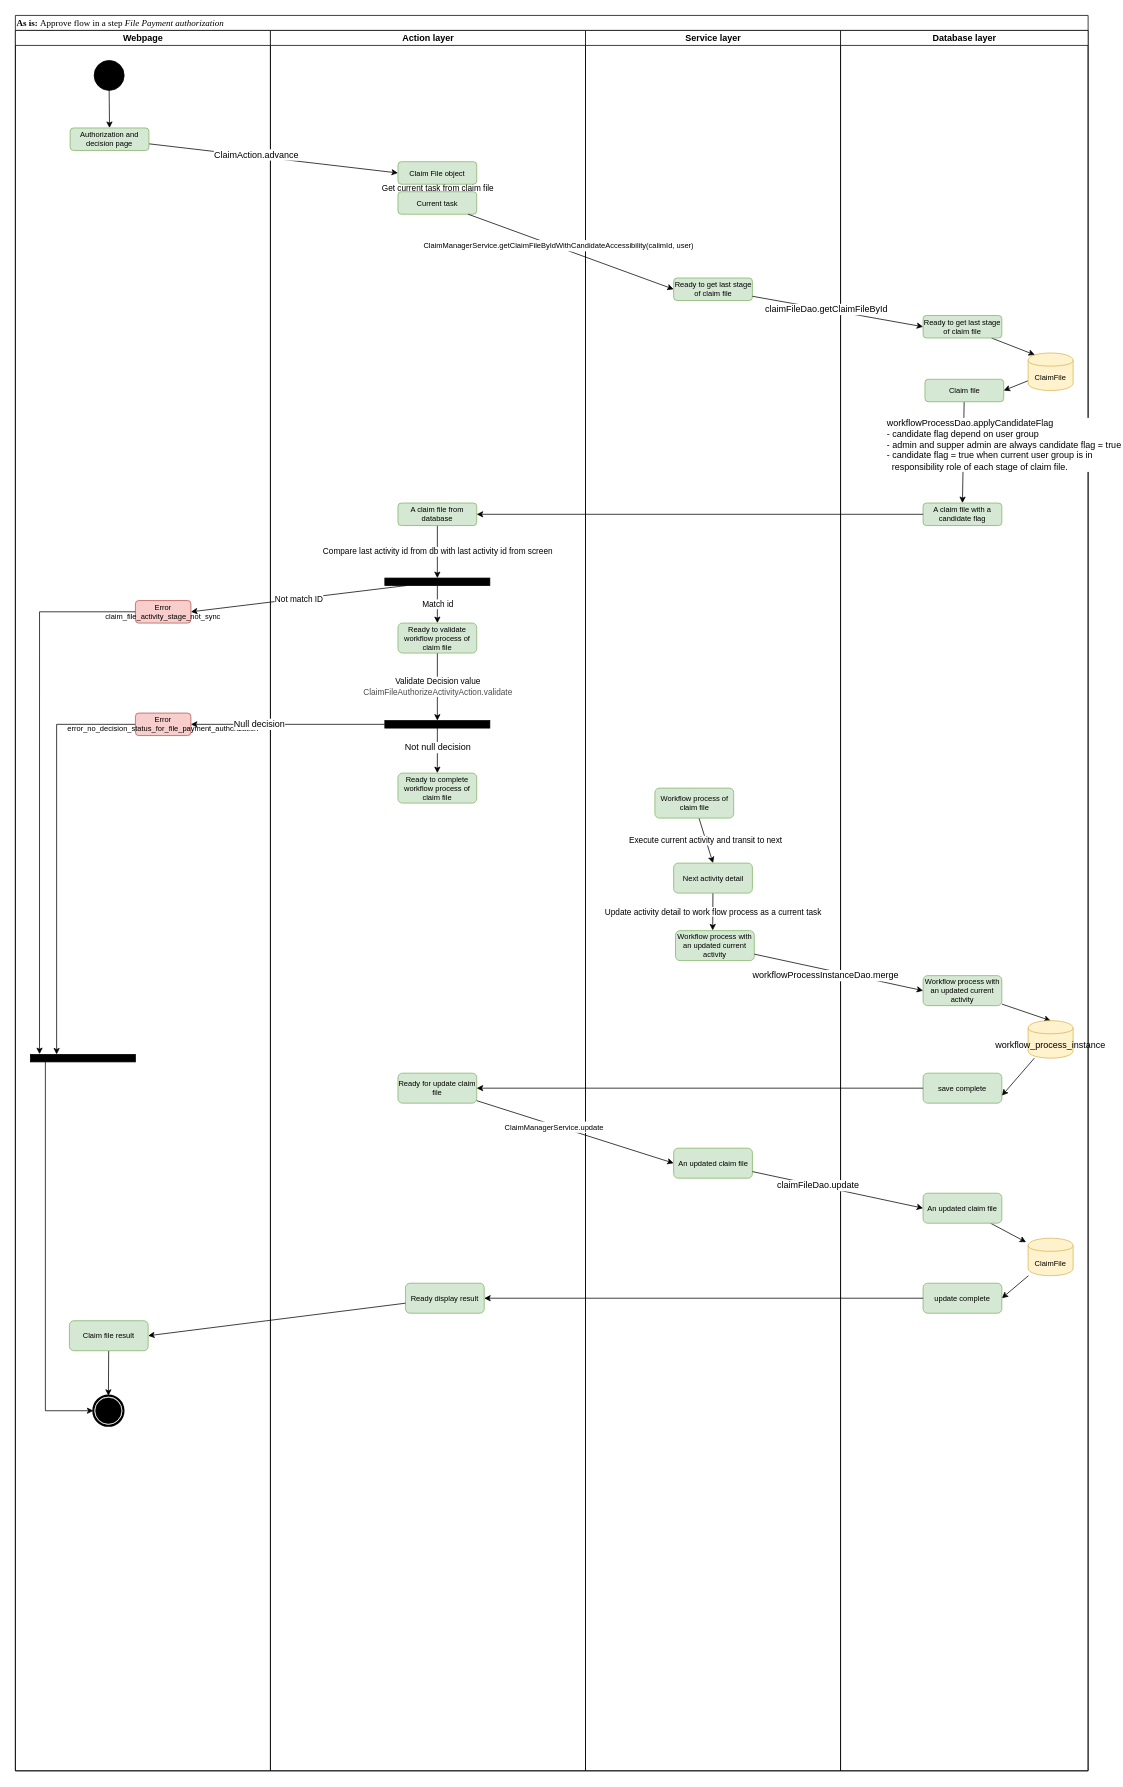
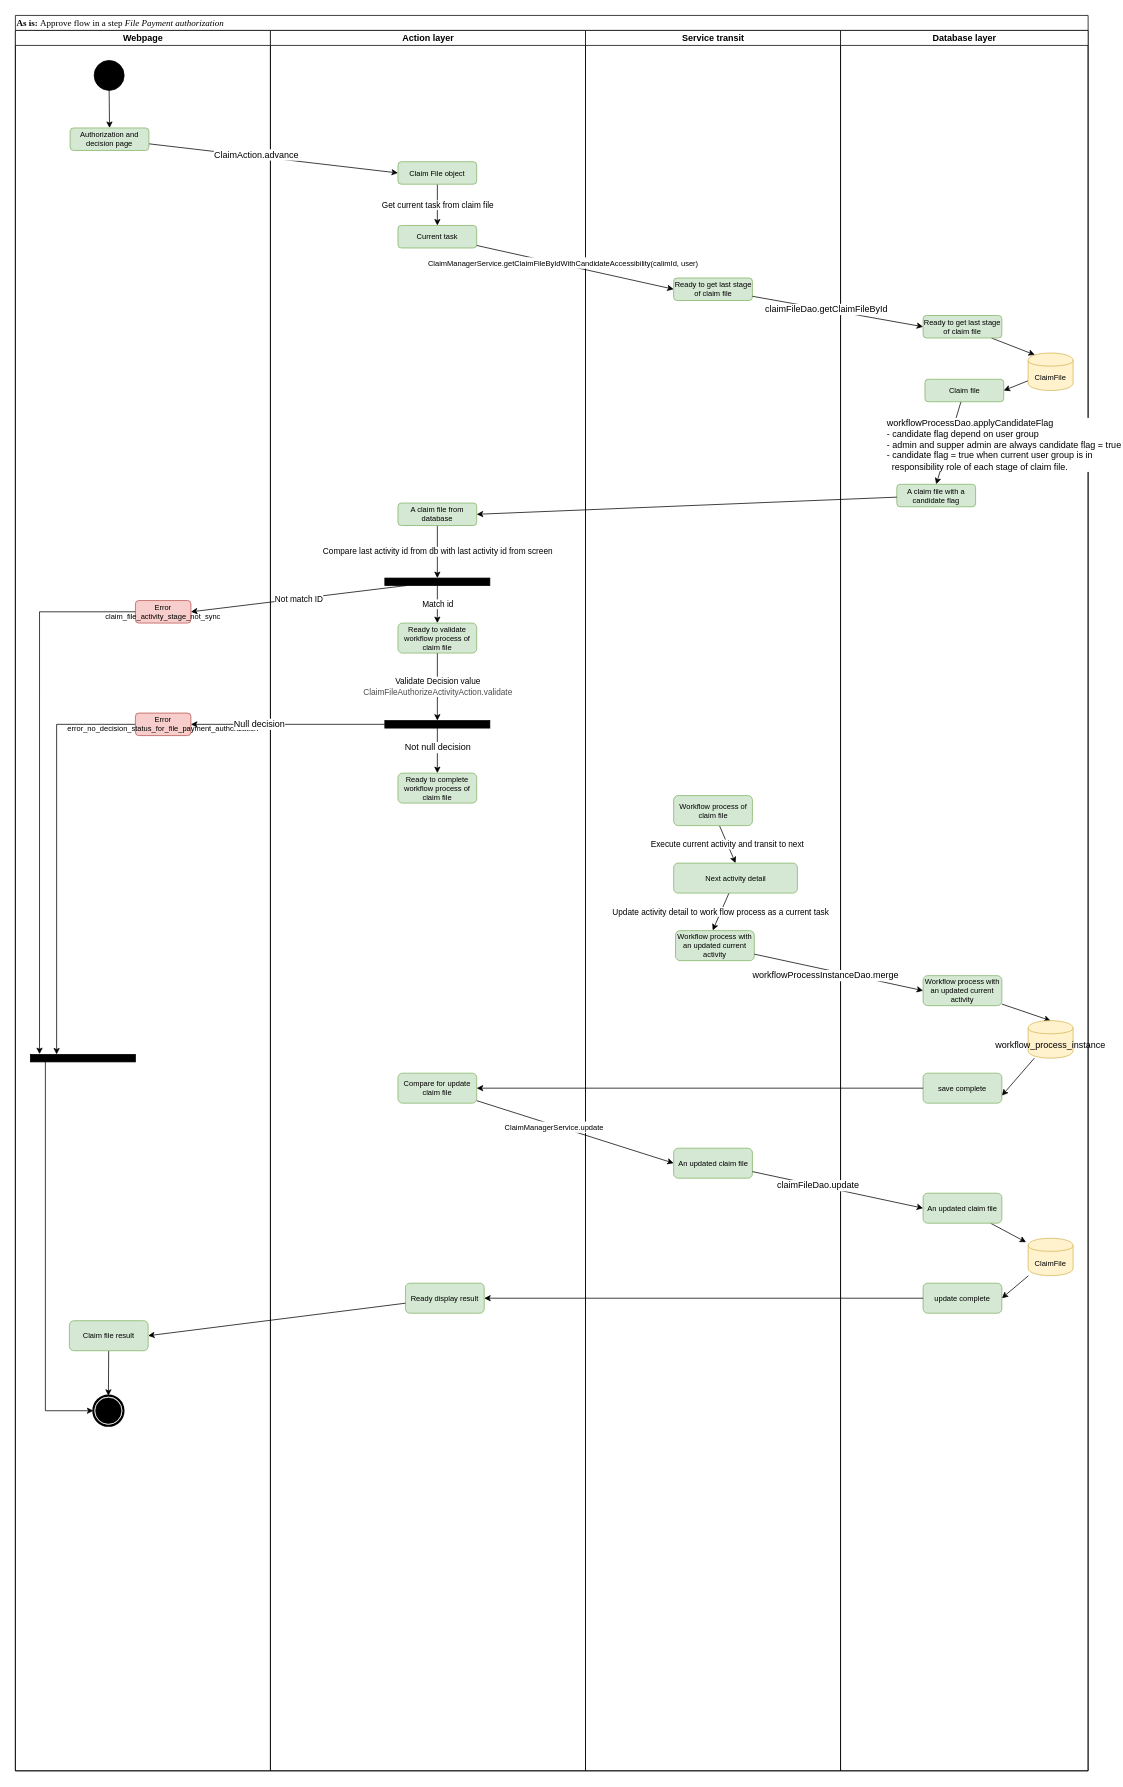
- <mxCell id="31" value="Service layer" style="swimlane;html=1;startSize=20;" parent="2" vertex="1"><mxGeometry x="760" y="20" width="340" height="2320" as="geometry" /></mxCell>
+ <mxCell id="31" value="Service transit" style="swimlane;html=1;startSize=20;" parent="2" vertex="1"><mxGeometry x="760" y="20" width="340" height="2320" as="geometry" /></mxCell>
- <mxCell id="18" value="Current task" style="rounded=1;whiteSpace=wrap;html=1;fillColor=#d5e8d4;strokeColor=#82b366;fontSize=10;" parent="15" vertex="1"><mxGeometry x="170" y="215" width="105" height="30" as="geometry" /></mxCell>
+ <mxCell id="18" value="Current task" style="rounded=1;whiteSpace=wrap;html=1;fillColor=#d5e8d4;strokeColor=#82b366;fontSize=10;" parent="15" vertex="1"><mxGeometry x="170" y="260" width="105" height="30" as="geometry" /></mxCell>
- <mxCell id="46" value="A claim file with a candidate flag" style="rounded=1;whiteSpace=wrap;html=1;fillColor=#d5e8d4;strokeColor=#82b366;fontSize=10;" parent="39" vertex="1"><mxGeometry x="110" y="630" width="105" height="30" as="geometry" /></mxCell>
+ <mxCell id="46" value="A claim file with a candidate flag" style="rounded=1;whiteSpace=wrap;html=1;fillColor=#d5e8d4;strokeColor=#82b366;fontSize=10;" parent="39" vertex="1"><mxGeometry x="75" y="605" width="105" height="30" as="geometry" /></mxCell>
- <mxCell id="34" value="Workflow process of claim file" style="rounded=1;whiteSpace=wrap;html=1;fillColor=#d5e8d4;strokeColor=#82b366;fontSize=10;" parent="31" vertex="1"><mxGeometry x="92.5" y="1010" width="105" height="40" as="geometry" /></mxCell>
+ <mxCell id="34" value="Workflow process of claim file" style="rounded=1;whiteSpace=wrap;html=1;fillColor=#d5e8d4;strokeColor=#82b366;fontSize=10;" parent="31" vertex="1"><mxGeometry x="117.5" y="1020" width="105" height="40" as="geometry" /></mxCell>
- <mxCell id="36" value="Next activity detail" style="rounded=1;whiteSpace=wrap;html=1;fillColor=#d5e8d4;strokeColor=#82b366;fontSize=10;" parent="31" vertex="1"><mxGeometry x="117.5" y="1110" width="105" height="40" as="geometry" /></mxCell>
+ <mxCell id="36" value="Next activity detail" style="rounded=1;whiteSpace=wrap;html=1;fillColor=#d5e8d4;strokeColor=#82b366;fontSize=10;" parent="31" vertex="1"><mxGeometry x="117.5" y="1110" width="165" height="40" as="geometry" /></mxCell>
- <mxCell id="29" value="Ready for update claim file" style="rounded=1;whiteSpace=wrap;html=1;fillColor=#d5e8d4;strokeColor=#82b366;fontSize=10;" parent="15" vertex="1"><mxGeometry x="170" y="1390" width="105" height="40" as="geometry" /></mxCell>
+ <mxCell id="29" value="Compare for update claim file" style="rounded=1;whiteSpace=wrap;html=1;fillColor=#d5e8d4;strokeColor=#82b366;fontSize=10;" parent="15" vertex="1"><mxGeometry x="170" y="1390" width="105" height="40" as="geometry" /></mxCell>
